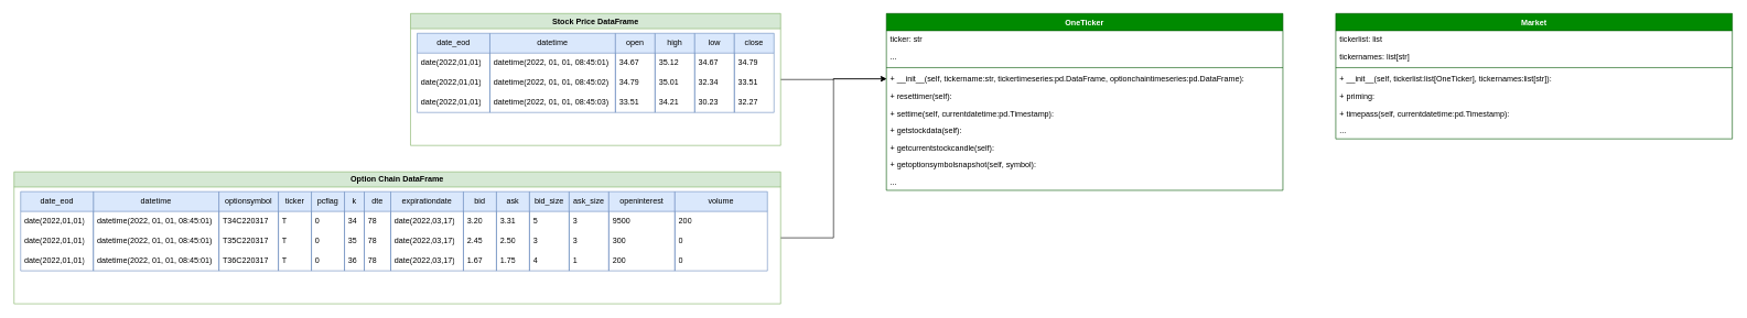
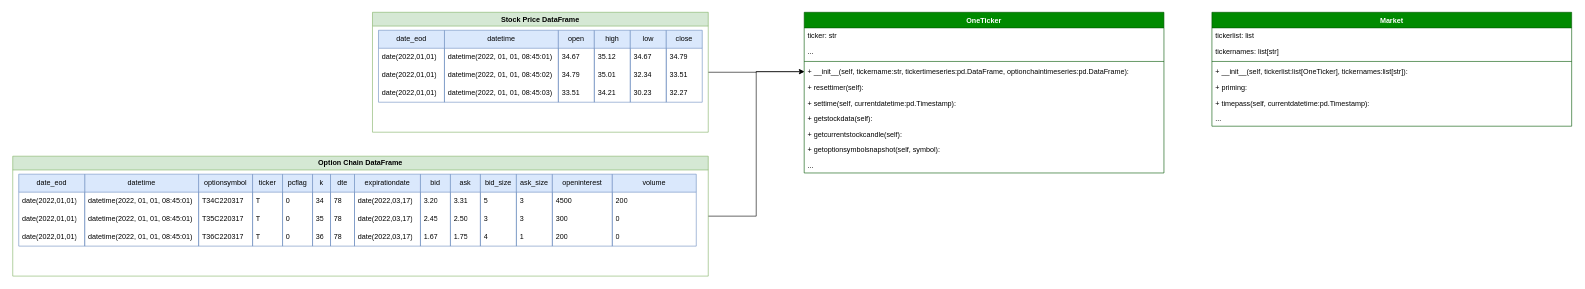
- <mxCell id="75" value="9500" style="text;strokeColor=none;fillColor=none;align=left;verticalAlign=middle;spacingLeft=4;spacingRight=4;overflow=hidden;points=[[0,0.5],[1,0.5]];portConstraint=eastwest;rotatable=0;whiteSpace=wrap;html=1;" parent="74" vertex="1"><mxGeometry y="30" width="100" height="30" as="geometry" /></mxCell>
+ <mxCell id="75" value="4500" style="text;strokeColor=none;fillColor=none;align=left;verticalAlign=middle;spacingLeft=4;spacingRight=4;overflow=hidden;points=[[0,0.5],[1,0.5]];portConstraint=eastwest;rotatable=0;whiteSpace=wrap;html=1;" parent="74" vertex="1"><mxGeometry y="30" width="100" height="30" as="geometry" /></mxCell>
